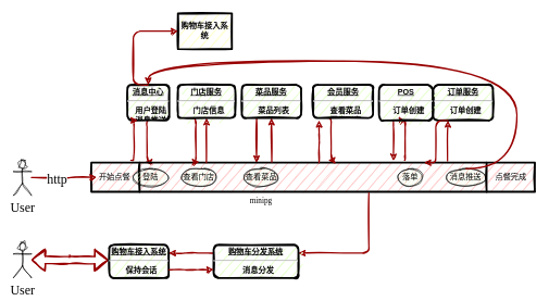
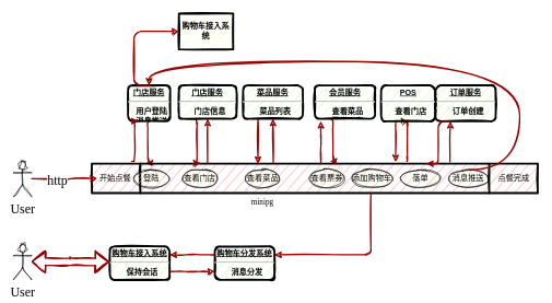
- <mxCell id="4" value="&lt;p style=&quot;margin: 0px; margin-top: 4px; text-align: center; text-decoration: underline;&quot;&gt;&lt;strong&gt;消息中心&lt;br&gt;&lt;/strong&gt;&lt;/p&gt;&lt;hr&gt;&lt;p style=&quot;margin: 0px; margin-left: 8px;&quot;&gt;用户登陆&lt;/p&gt;&lt;p style=&quot;margin: 0px; margin-left: 8px;&quot;&gt;消息推送&lt;/p&gt;" style="verticalAlign=middle;align=center;overflow=fill;fontSize=12;fontFamily=Helvetica;html=1;rounded=1;fontStyle=1;strokeWidth=3;fillColor=#E6FFCC;sketch=1;" parent="2" vertex="1"><mxGeometry x="174.713" y="109.565" width="64.368" height="54.783" as="geometry" /></mxCell>
+ <mxCell id="4" value="&lt;p style=&quot;margin: 0px; margin-top: 4px; text-align: center; text-decoration: underline;&quot;&gt;&lt;strong&gt;门店服务&lt;br&gt;&lt;/strong&gt;&lt;/p&gt;&lt;hr&gt;&lt;p style=&quot;margin: 0px; margin-left: 8px;&quot;&gt;用户登陆&lt;/p&gt;&lt;p style=&quot;margin: 0px; margin-left: 8px;&quot;&gt;消息推送&lt;/p&gt;" style="verticalAlign=middle;align=center;overflow=fill;fontSize=12;fontFamily=Helvetica;html=1;rounded=1;fontStyle=1;strokeWidth=3;fillColor=#E6FFCC;sketch=1;" parent="2" vertex="1"><mxGeometry x="174.713" y="109.565" width="64.368" height="54.783" as="geometry" /></mxCell>
- <mxCell id="41" value="&lt;p style=&quot;margin: 0px; margin-top: 4px; text-align: center; text-decoration: underline;&quot;&gt;&lt;strong&gt;POS&lt;/strong&gt;&lt;/p&gt;&lt;hr&gt;&lt;p style=&quot;margin: 0px; margin-left: 8px;&quot;&gt;订单创建&lt;/p&gt;" style="verticalAlign=middle;align=center;overflow=fill;fontSize=12;fontFamily=Helvetica;html=1;rounded=1;fontStyle=1;strokeWidth=3;fillColor=#E6FFCC;sketch=1;" vertex="1" parent="2"><mxGeometry x="560.92" y="109.565" width="82.759" height="54.783" as="geometry" /></mxCell>
+ <mxCell id="41" value="&lt;p style=&quot;margin: 0px; margin-top: 4px; text-align: center; text-decoration: underline;&quot;&gt;&lt;strong&gt;POS&lt;/strong&gt;&lt;/p&gt;&lt;hr&gt;&lt;p style=&quot;margin: 0px; margin-left: 8px;&quot;&gt;查看门店&lt;/p&gt;" style="verticalAlign=middle;align=center;overflow=fill;fontSize=12;fontFamily=Helvetica;html=1;rounded=1;fontStyle=1;strokeWidth=3;fillColor=#E6FFCC;sketch=1;" vertex="1" parent="2"><mxGeometry x="560.92" y="109.565" width="82.759" height="54.783" as="geometry" /></mxCell>
+ <mxCell id="37" value="查看票券" style="ellipse;whiteSpace=wrap;html=1;rounded=1;sketch=1;strokeColor=default;strokeWidth=1;fontFamily=Comic Sans MS;fontSize=12;fontColor=default;fillColor=#E6FFCC;" vertex="1" parent="2"><mxGeometry x="450.575" y="237.848" width="55.172" height="27.391" as="geometry" /></mxCell>
+ <mxCell id="38" value="添加购物车" style="ellipse;whiteSpace=wrap;html=1;rounded=1;sketch=1;strokeColor=default;strokeWidth=1;fontFamily=Comic Sans MS;fontSize=12;fontColor=default;fillColor=#E6FFCC;" vertex="1" parent="2"><mxGeometry x="514.943" y="237.848" width="64.368" height="27.391" as="geometry" /></mxCell>
- <mxCell id="42" value="落单" style="ellipse;whiteSpace=wrap;html=1;rounded=1;sketch=1;strokeColor=default;strokeWidth=1;fontFamily=Comic Sans MS;fontSize=12;fontColor=default;fillColor=#E6FFCC;" vertex="1" parent="2"><mxGeometry x="588.506" y="237.848" width="40" height="27.391" as="geometry" /></mxCell>
+ <mxCell id="42" value="落单" style="ellipse;whiteSpace=wrap;html=1;rounded=1;sketch=1;strokeColor=default;strokeWidth=1;fontFamily=Comic Sans MS;fontSize=12;fontColor=default;fillColor=#E6FFCC;" vertex="1" parent="2"><mxGeometry x="588.506" y="237.848" width="64.368" height="27.391" as="geometry" /></mxCell>
- <mxCell id="21" value="&lt;p style=&quot;margin: 0px; margin-top: 4px; text-align: center; text-decoration: underline;&quot;&gt;&lt;strong&gt;购物车分发系统&lt;br&gt;&lt;/strong&gt;&lt;/p&gt;&lt;hr&gt;&lt;p style=&quot;margin: 0px; margin-left: 8px;&quot;&gt;消息分发&lt;/p&gt;" style="verticalAlign=middle;align=center;overflow=fill;fontSize=12;fontFamily=Helvetica;html=1;rounded=1;fontStyle=1;strokeWidth=3;fillColor=#E6FFCC;sketch=1;" vertex="1" parent="2"><mxGeometry x="307.126" y="355.174" width="130" height="51.13" as="geometry" /></mxCell>
+ <mxCell id="21" value="&lt;p style=&quot;margin: 0px; margin-top: 4px; text-align: center; text-decoration: underline;&quot;&gt;&lt;strong&gt;购物车分发系统&lt;br&gt;&lt;/strong&gt;&lt;/p&gt;&lt;hr&gt;&lt;p style=&quot;margin: 0px; margin-left: 8px;&quot;&gt;消息分发&lt;/p&gt;" style="verticalAlign=middle;align=center;overflow=fill;fontSize=12;fontFamily=Helvetica;html=1;rounded=1;fontStyle=1;strokeWidth=3;fillColor=#E6FFCC;sketch=1;" vertex="1" parent="2"><mxGeometry x="307.126" y="355.174" width="91.034" height="51.13" as="geometry" /></mxCell>
